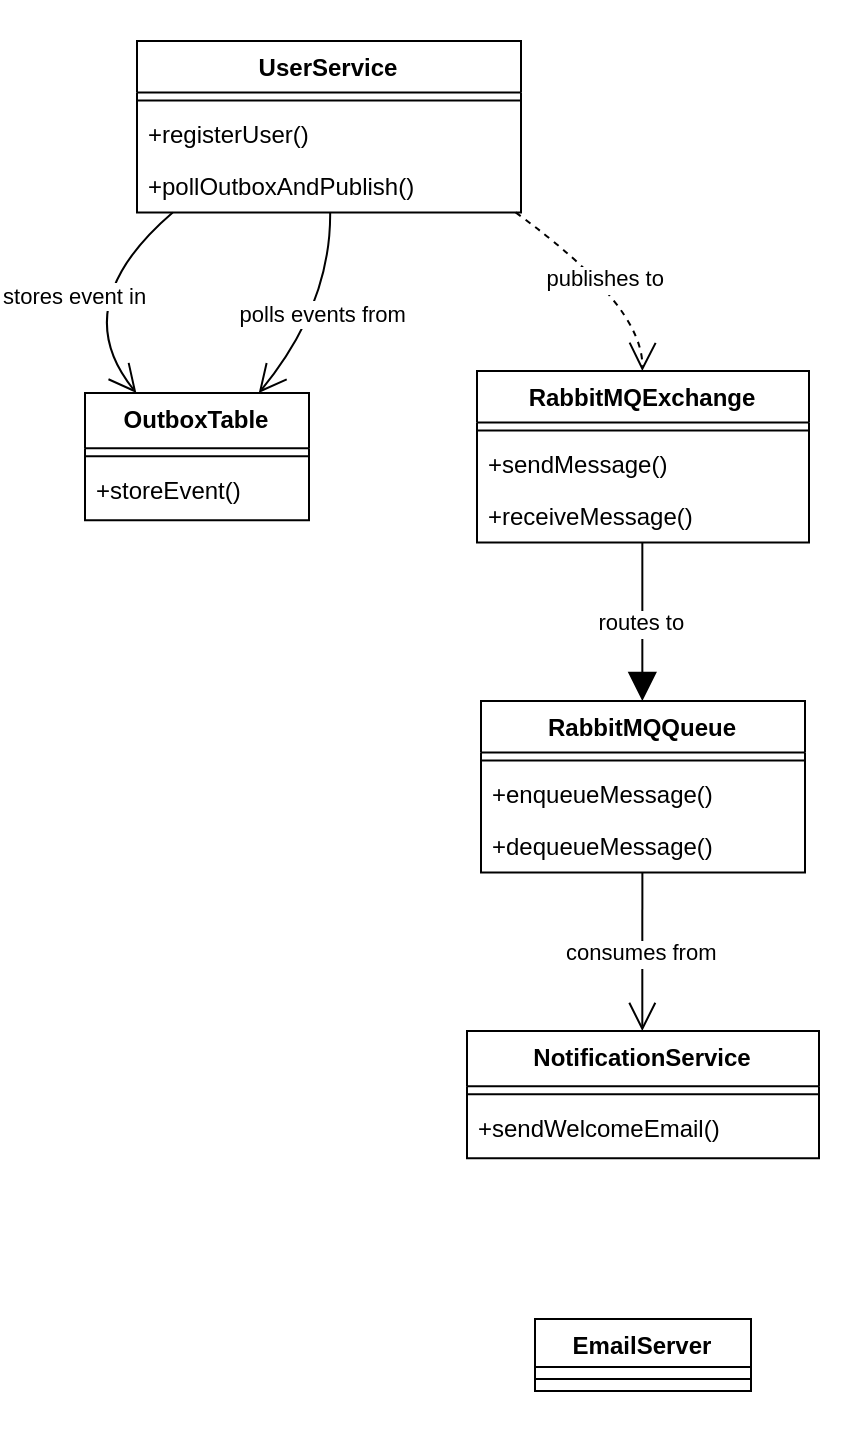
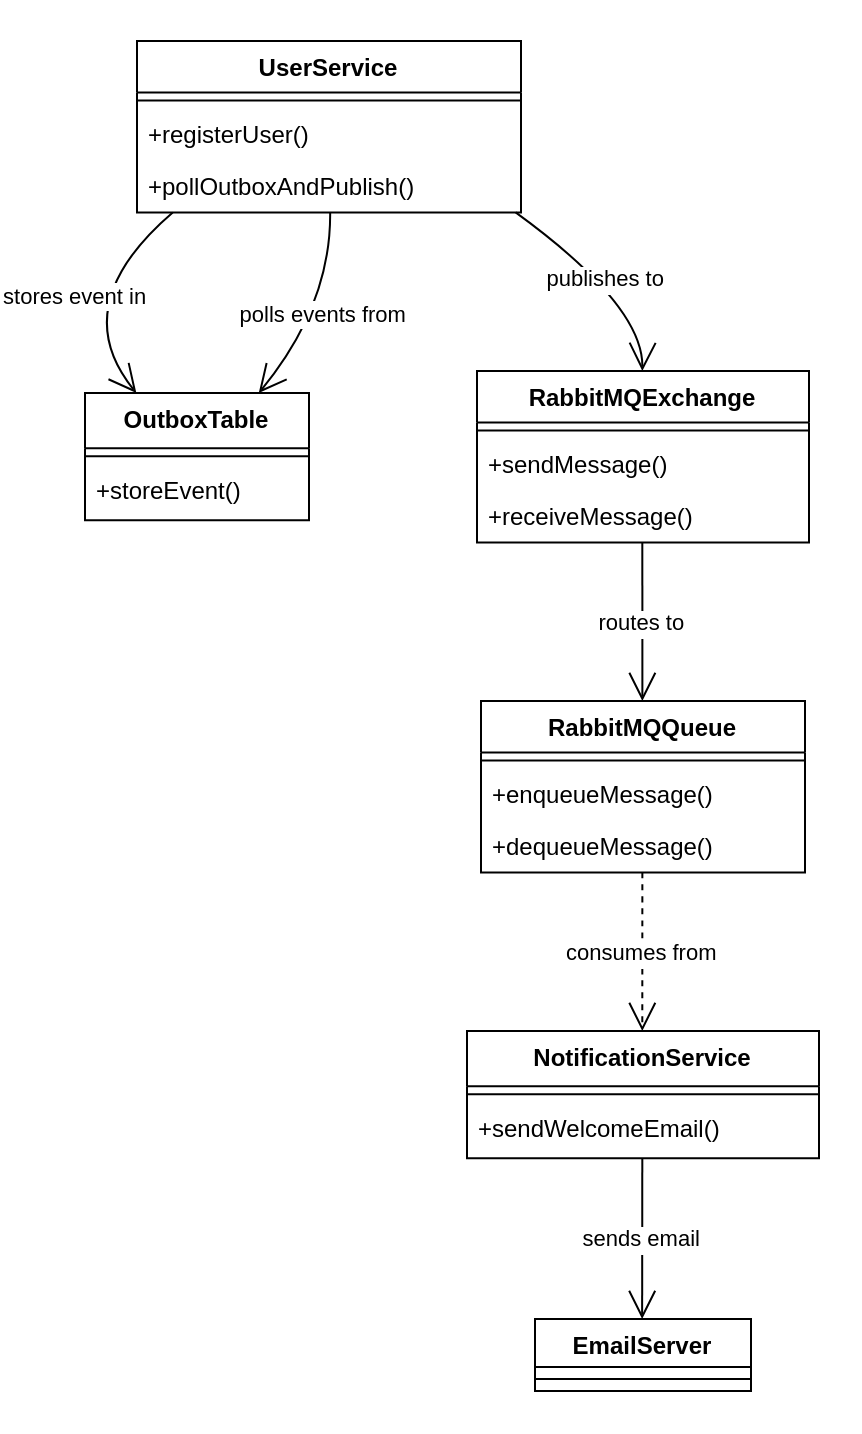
- <mxCell id="24" value="publishes to" style="curved=1;startArrow=none;endArrow=open;endSize=12;exitX=0.986;exitY=1;entryX=0.498;entryY=0;rounded=0;dashed=1;" edge="1" parent="1" source="2" target="9"><mxGeometry relative="1" as="geometry"><Array as="points"><mxPoint x="309" y="152" /></Array></mxGeometry></mxCell>
+ <mxCell id="24" value="publishes to" style="curved=1;startArrow=none;endArrow=open;endSize=12;exitX=0.986;exitY=1;entryX=0.498;entryY=0;rounded=0;" edge="1" parent="1" source="2" target="9"><mxGeometry relative="1" as="geometry"><Array as="points"><mxPoint x="309" y="152" /></Array></mxGeometry></mxCell>
- <mxCell id="25" value="routes to" style="curved=1;startArrow=none;endArrow=block;endSize=12;exitX=0.498;exitY=1;entryX=0.498;entryY=0;rounded=0;" edge="1" parent="1" source="9" target="13"><mxGeometry relative="1" as="geometry"><Array as="points" /></mxGeometry></mxCell>
+ <mxCell id="25" value="routes to" style="curved=1;startArrow=none;endArrow=open;endSize=12;exitX=0.498;exitY=1;entryX=0.498;entryY=0;rounded=0;" edge="1" parent="1" source="9" target="13"><mxGeometry relative="1" as="geometry"><Array as="points" /></mxGeometry></mxCell>
- <mxCell id="26" value="consumes from" style="curved=1;startArrow=none;endArrow=open;endSize=12;exitX=0.498;exitY=1;entryX=0.498;entryY=0;rounded=0;" edge="1" parent="1" source="13" target="17"><mxGeometry relative="1" as="geometry"><Array as="points" /></mxGeometry></mxCell>
+ <mxCell id="26" value="consumes from" style="curved=1;startArrow=none;endArrow=open;endSize=12;exitX=0.498;exitY=1;entryX=0.498;entryY=0;rounded=0;dashed=1;" edge="1" parent="1" source="13" target="17"><mxGeometry relative="1" as="geometry"><Array as="points" /></mxGeometry></mxCell>
+ <mxCell id="27" value="sends email" style="curved=1;startArrow=none;endArrow=open;endSize=12;exitX=0.498;exitY=1;entryX=0.496;entryY=0;rounded=0;" edge="1" parent="1" source="17" target="20"><mxGeometry relative="1" as="geometry"><Array as="points" /></mxGeometry></mxCell>
